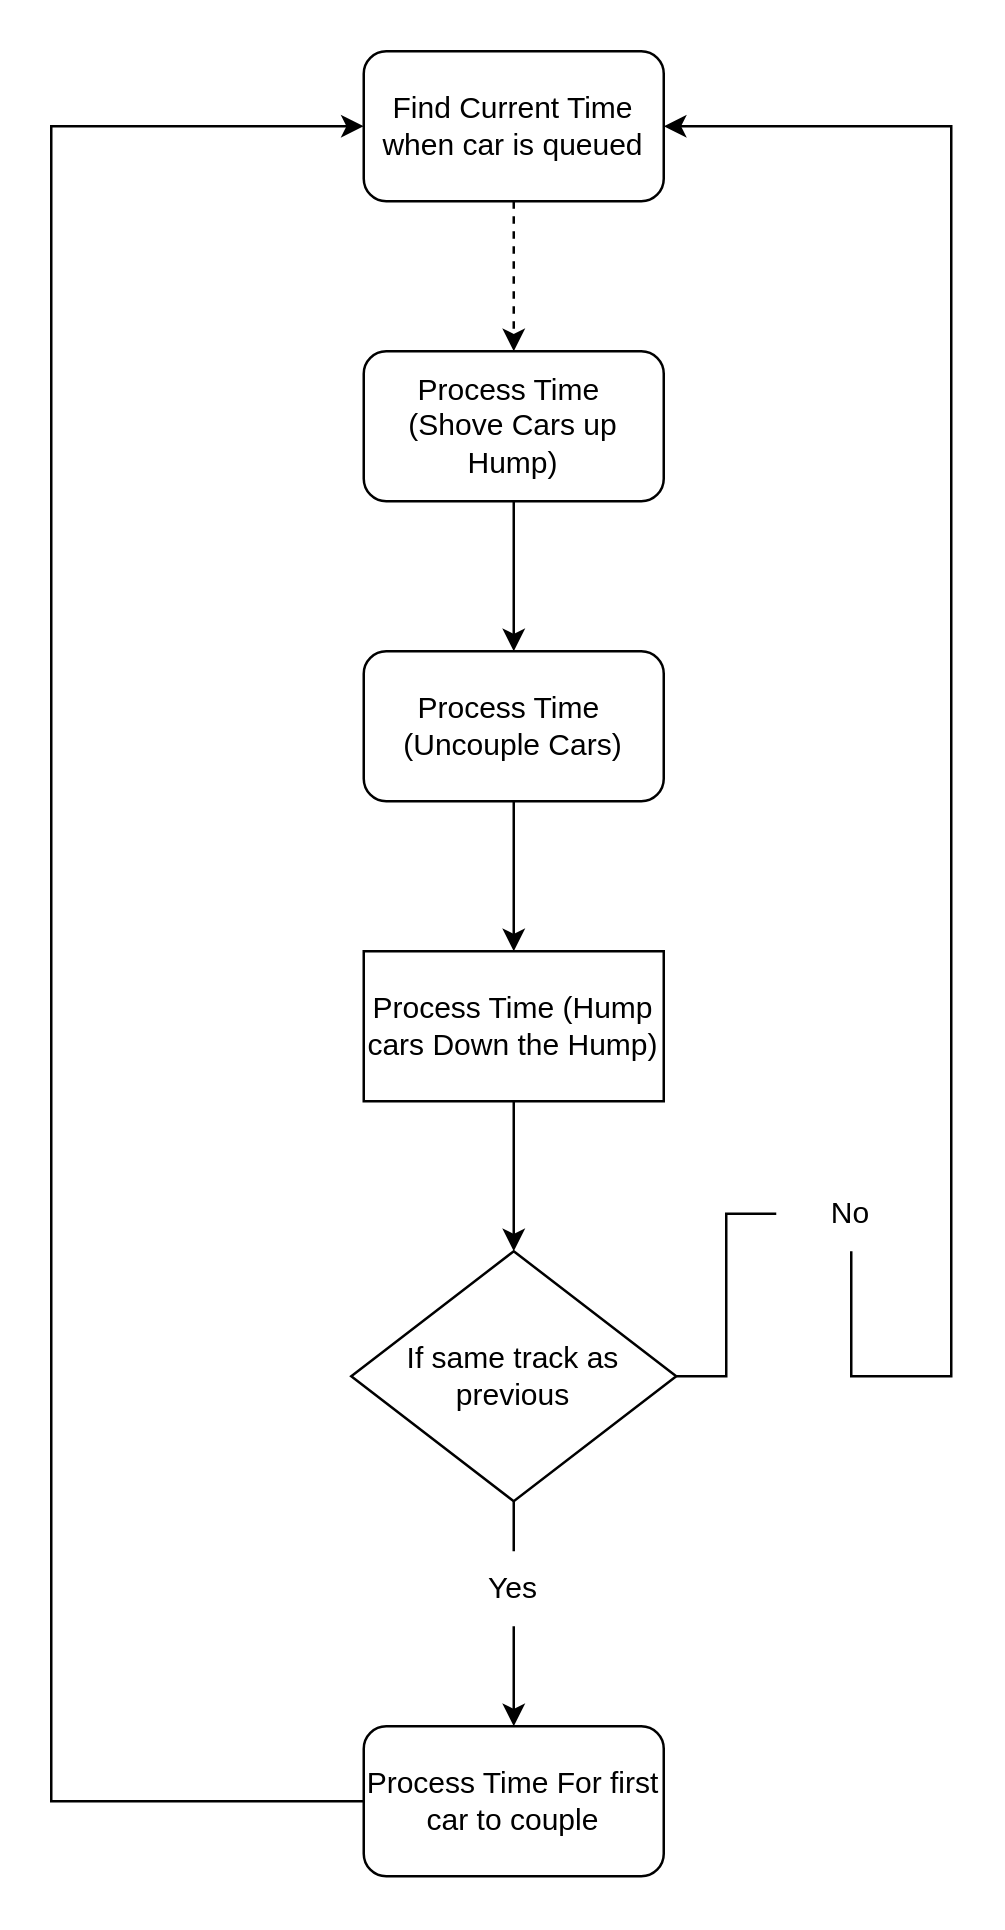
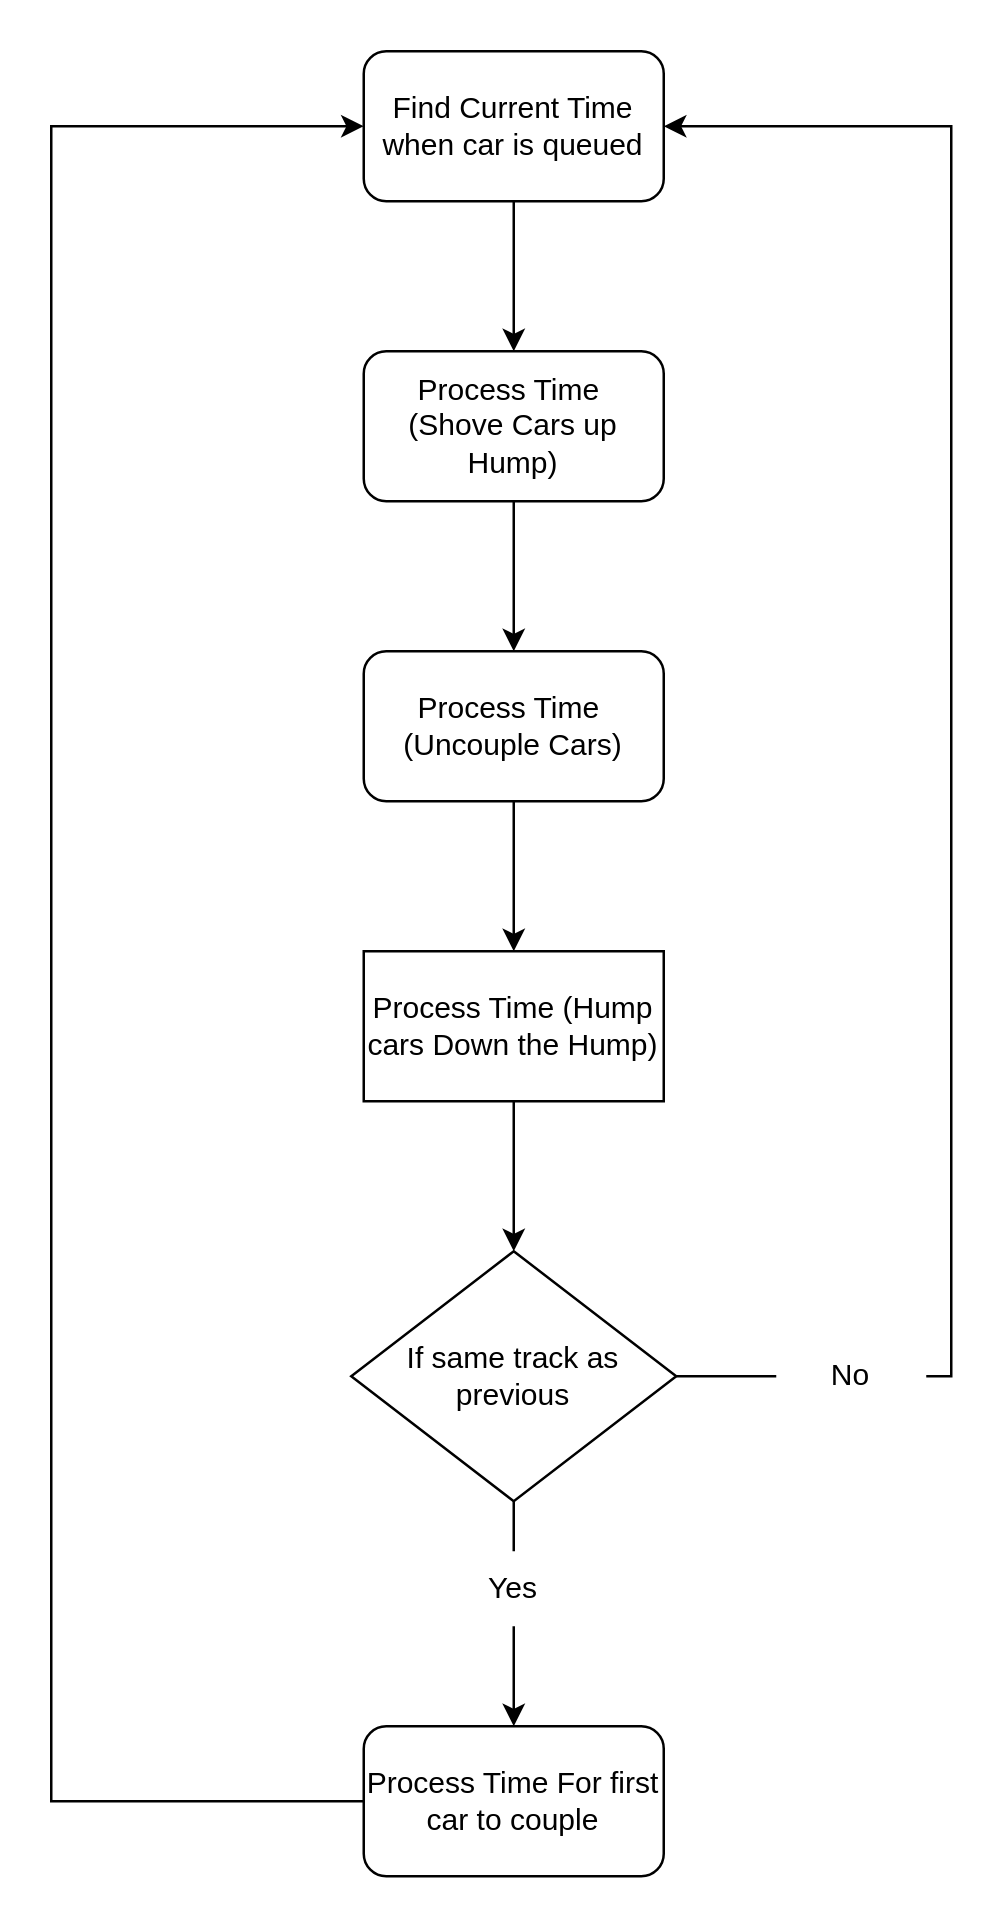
- <mxCell id="2" style="edgeStyle=orthogonalEdgeStyle;rounded=0;orthogonalLoop=1;jettySize=auto;html=1;entryX=0.5;entryY=0;entryDx=0;entryDy=0;dashed=1;" parent="1" source="3" target="5" edge="1"><mxGeometry relative="1" as="geometry" /></mxCell>
+ <mxCell id="2" style="edgeStyle=orthogonalEdgeStyle;rounded=0;orthogonalLoop=1;jettySize=auto;html=1;entryX=0.5;entryY=0;entryDx=0;entryDy=0;" parent="1" source="3" target="5" edge="1"><mxGeometry relative="1" as="geometry" /></mxCell>
- <mxCell id="12" value="No" style="text;html=1;strokeColor=none;fillColor=none;align=center;verticalAlign=middle;whiteSpace=wrap;rounded=0;" parent="1" vertex="1"><mxGeometry x="310" y="470" width="60" height="30" as="geometry" /></mxCell>
+ <mxCell id="12" value="No" style="text;html=1;strokeColor=none;fillColor=none;align=center;verticalAlign=middle;whiteSpace=wrap;rounded=0;" parent="1" vertex="1"><mxGeometry x="310" y="535" width="60" height="30" as="geometry" /></mxCell>
